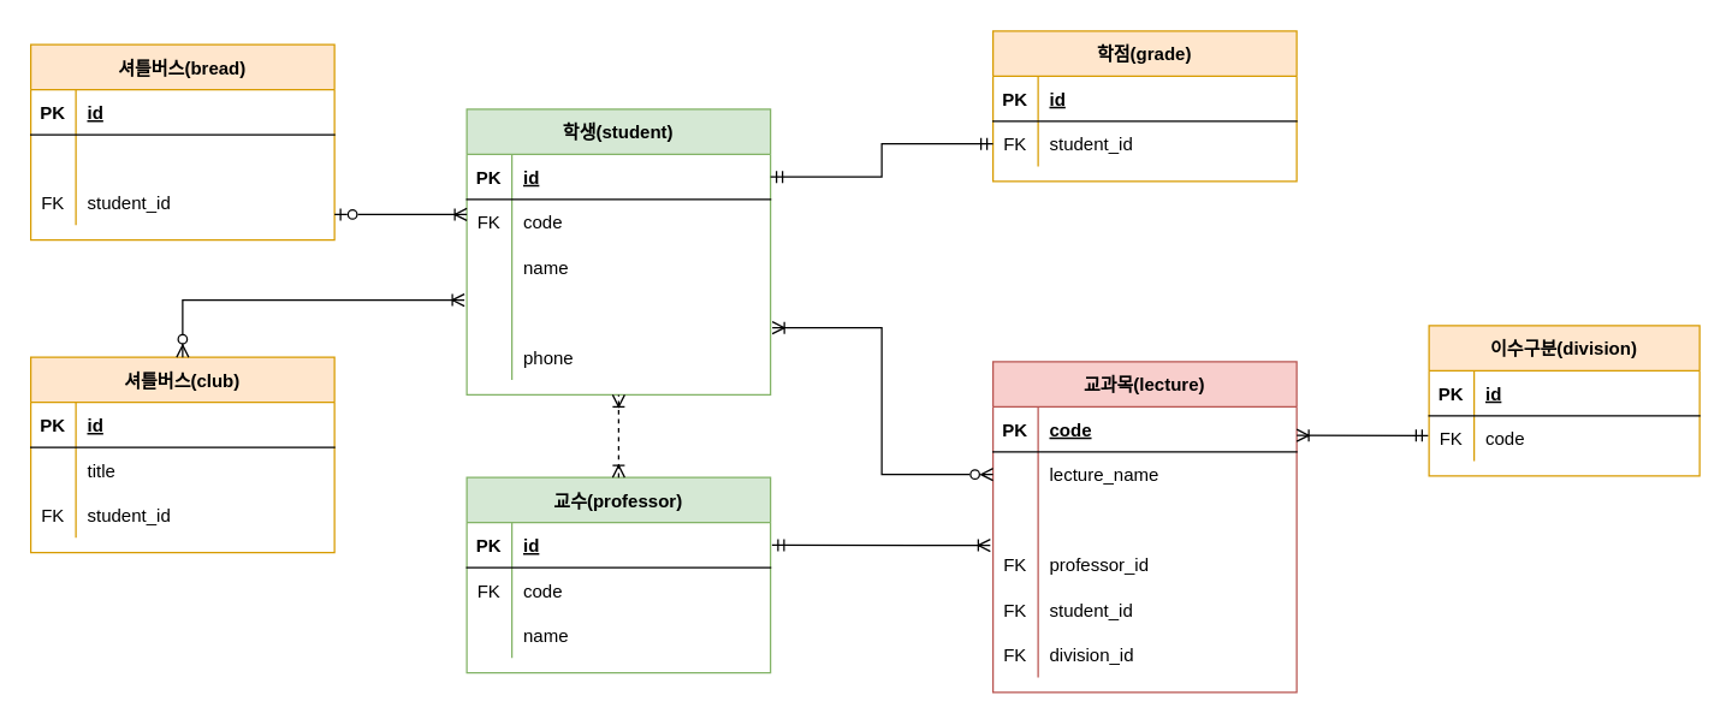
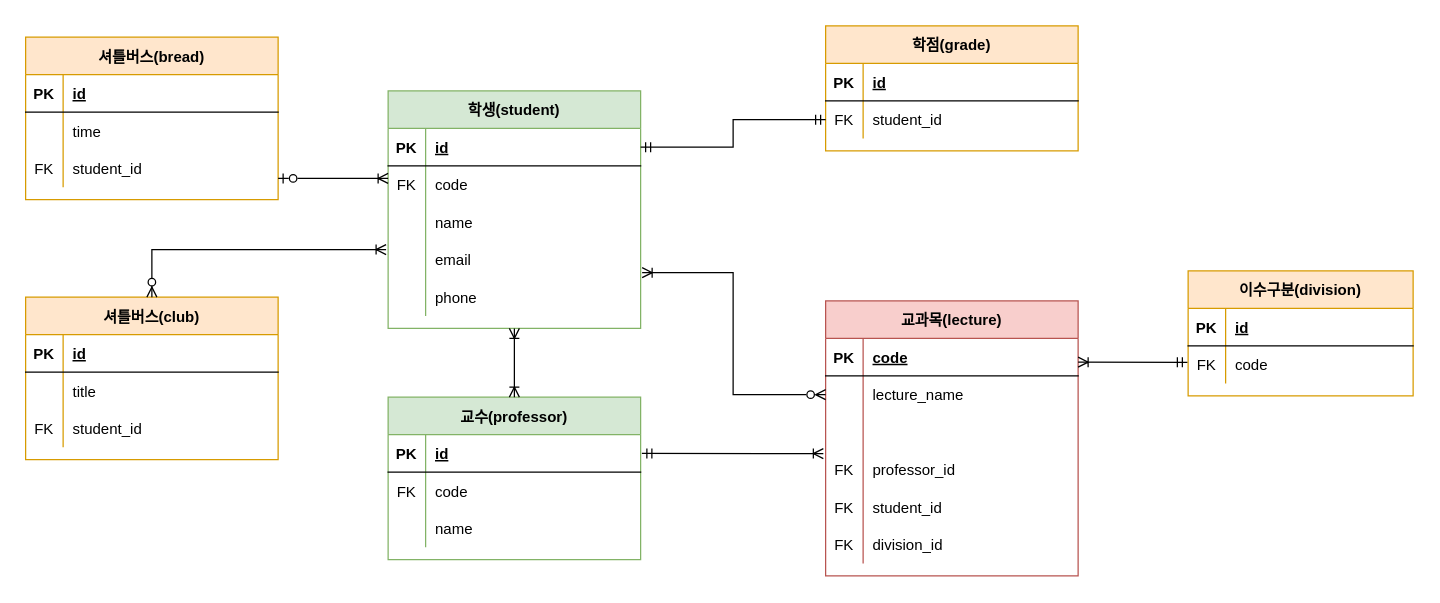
+ <mxCell id="67" value="time" style="shape=partialRectangle;overflow=hidden;connectable=0;fillColor=none;top=0;left=0;bottom=0;right=0;align=left;spacingLeft=6;" parent="65" vertex="1"><mxGeometry x="30" width="172" height="30" as="geometry"><mxRectangle width="172" height="30" as="alternateBounds" /></mxGeometry></mxCell>
+ <mxCell id="14" value="email" style="shape=partialRectangle;overflow=hidden;connectable=0;fillColor=none;top=0;left=0;bottom=0;right=0;align=left;spacingLeft=6;" parent="12" vertex="1"><mxGeometry x="30" width="172" height="30" as="geometry"><mxRectangle width="172" height="30" as="alternateBounds" /></mxGeometry></mxCell>
- <mxCell id="83" value="" style="fontSize=12;html=1;endArrow=ERoneToMany;startArrow=ERoneToMany;rounded=0;entryX=0.5;entryY=1;entryDx=0;entryDy=0;exitX=0.5;exitY=0;exitDx=0;exitDy=0;dashed=1;" parent="1" source="18" target="2" edge="1"><mxGeometry width="100" height="100" relative="1" as="geometry"><mxPoint x="410" y="300" as="sourcePoint" /><mxPoint x="440" y="200" as="targetPoint" /></mxGeometry></mxCell>
+ <mxCell id="83" value="" style="fontSize=12;html=1;endArrow=ERoneToMany;startArrow=ERoneToMany;rounded=0;entryX=0.5;entryY=1;entryDx=0;entryDy=0;exitX=0.5;exitY=0;exitDx=0;exitDy=0;" parent="1" source="18" target="2" edge="1"><mxGeometry width="100" height="100" relative="1" as="geometry"><mxPoint x="410" y="300" as="sourcePoint" /><mxPoint x="440" y="200" as="targetPoint" /></mxGeometry></mxCell>
